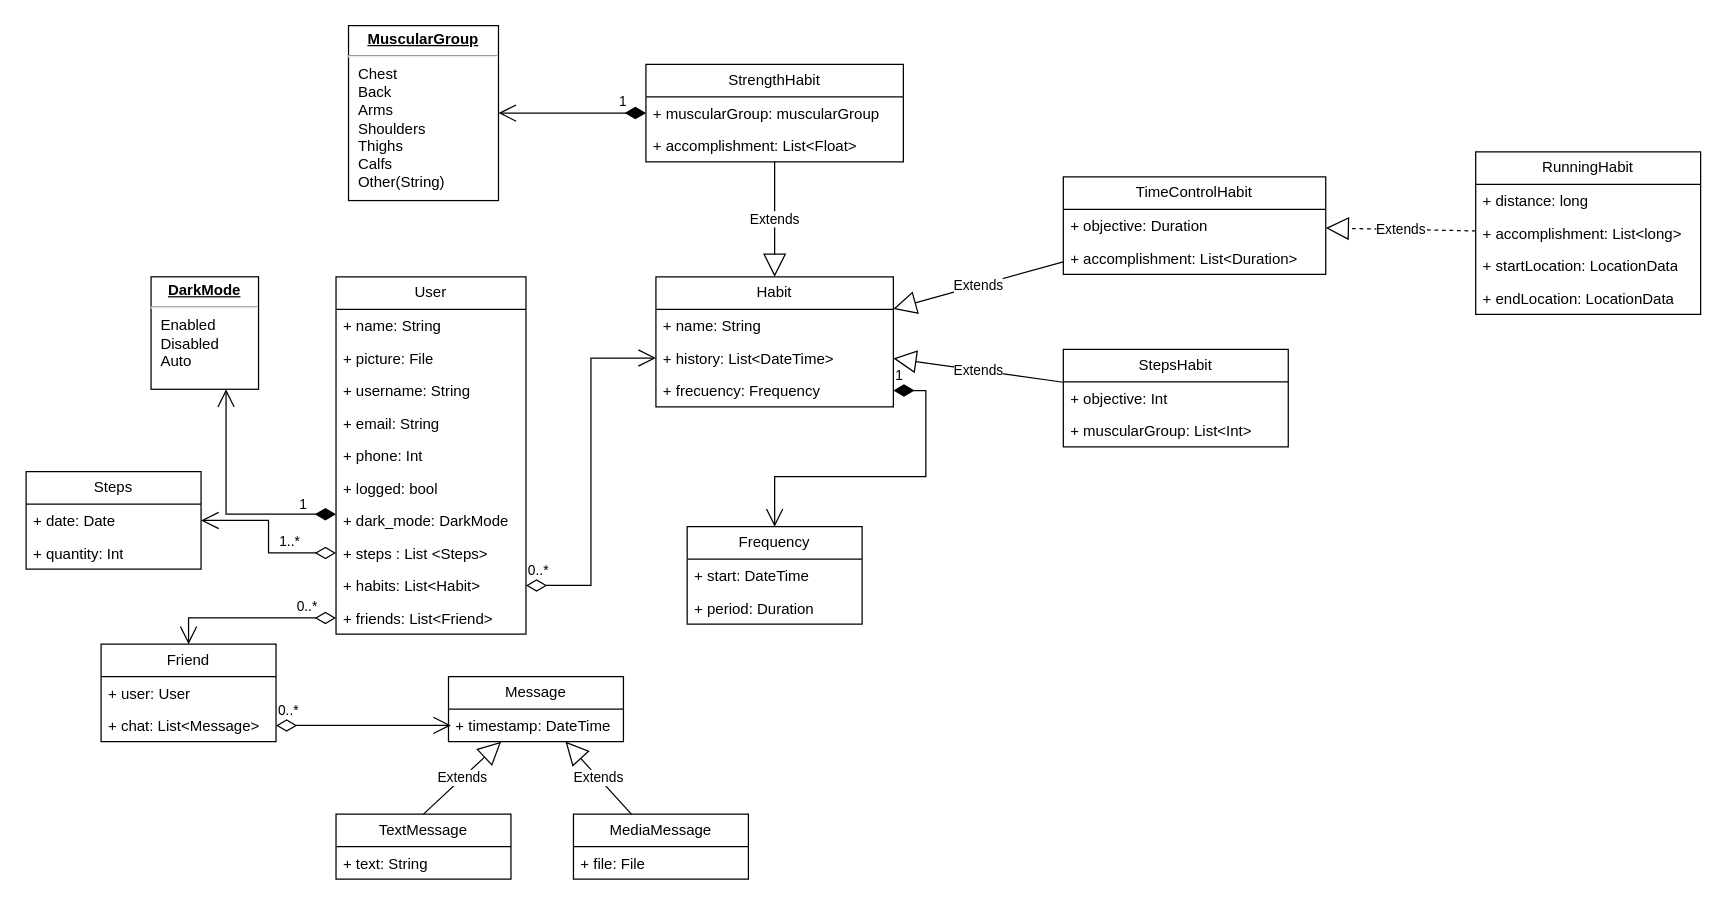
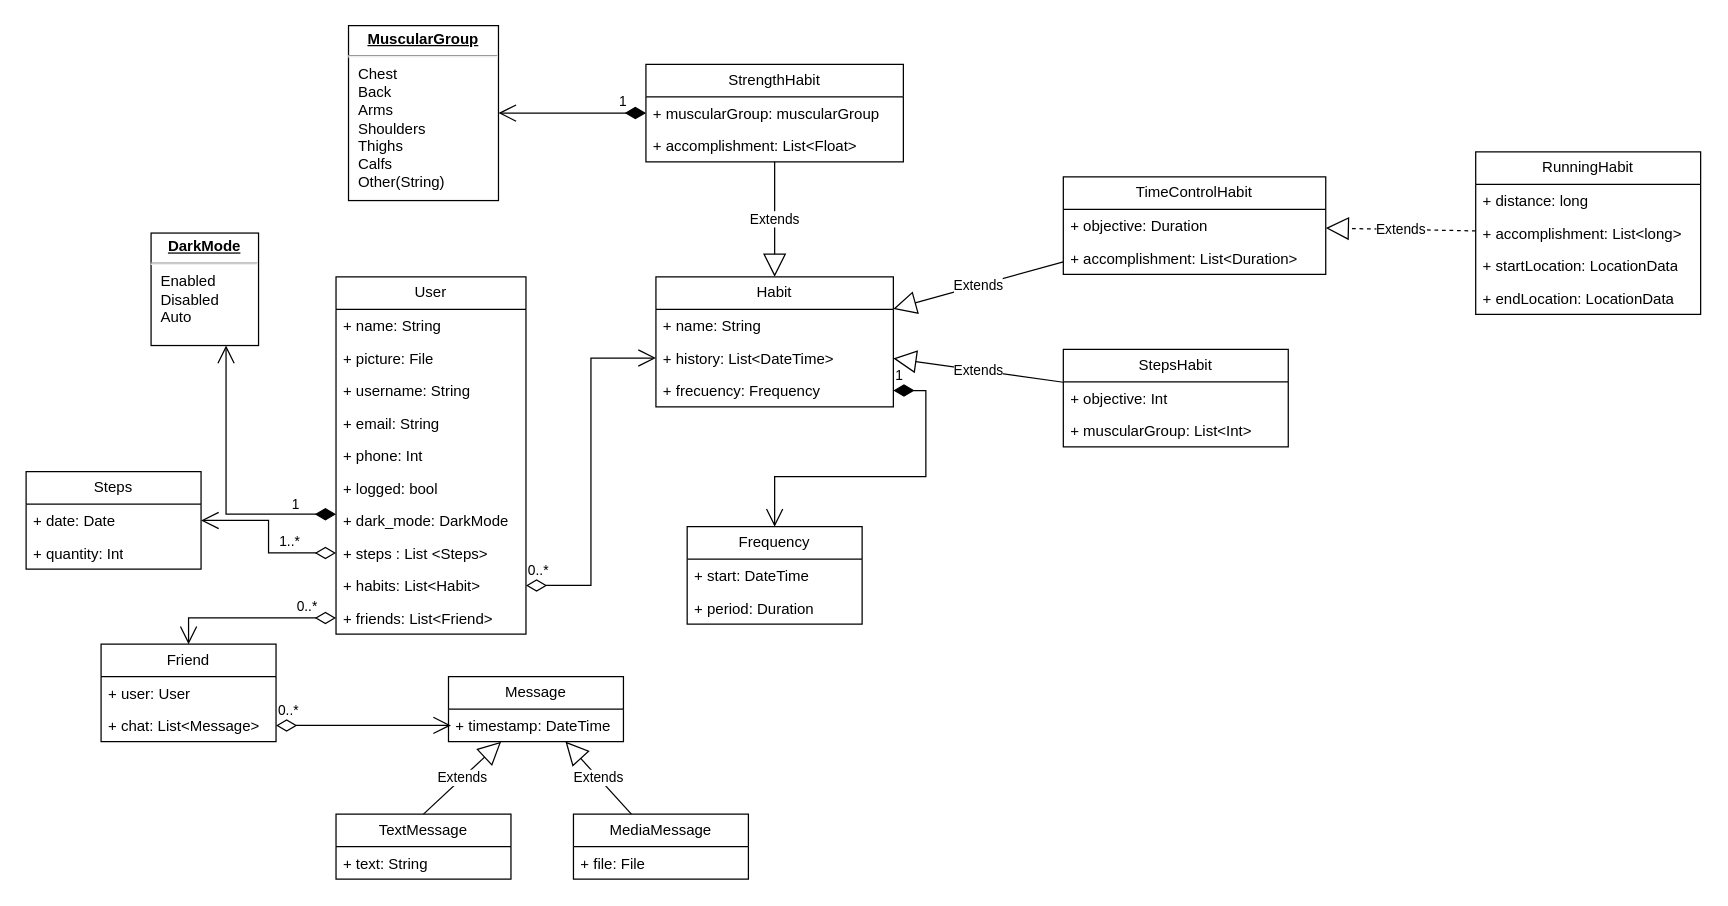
- <mxCell id="34" value="&lt;p style=&quot;margin:0px;margin-top:4px;text-align:center;text-decoration:underline;&quot;&gt;&lt;b&gt;DarkMode&lt;/b&gt;&lt;/p&gt;&lt;hr&gt;&lt;p style=&quot;margin:0px;margin-left:8px;&quot;&gt;Enabled&lt;br&gt;Disabled&lt;br&gt;Auto&lt;/p&gt;" style="verticalAlign=top;align=left;overflow=fill;fontSize=12;fontFamily=Helvetica;html=1;whiteSpace=wrap;" vertex="1" parent="1"><mxGeometry x="120" y="221" width="86" height="90" as="geometry" /></mxCell>
+ <mxCell id="34" value="&lt;p style=&quot;margin:0px;margin-top:4px;text-align:center;text-decoration:underline;&quot;&gt;&lt;b&gt;DarkMode&lt;/b&gt;&lt;/p&gt;&lt;hr&gt;&lt;p style=&quot;margin:0px;margin-left:8px;&quot;&gt;Enabled&lt;br&gt;Disabled&lt;br&gt;Auto&lt;/p&gt;" style="verticalAlign=top;align=left;overflow=fill;fontSize=12;fontFamily=Helvetica;html=1;whiteSpace=wrap;" vertex="1" parent="1"><mxGeometry x="120" y="186" width="86" height="90" as="geometry" /></mxCell>
